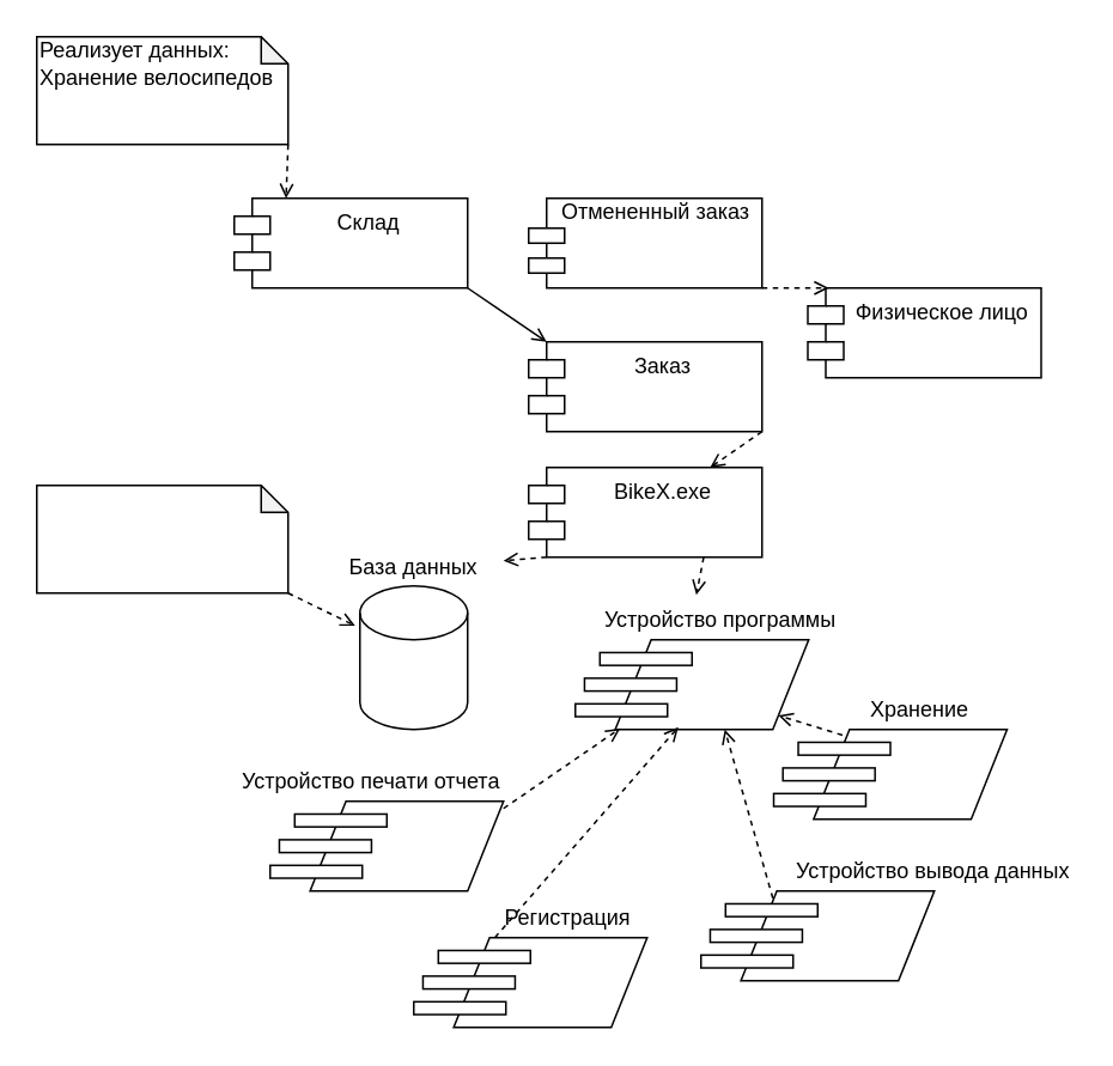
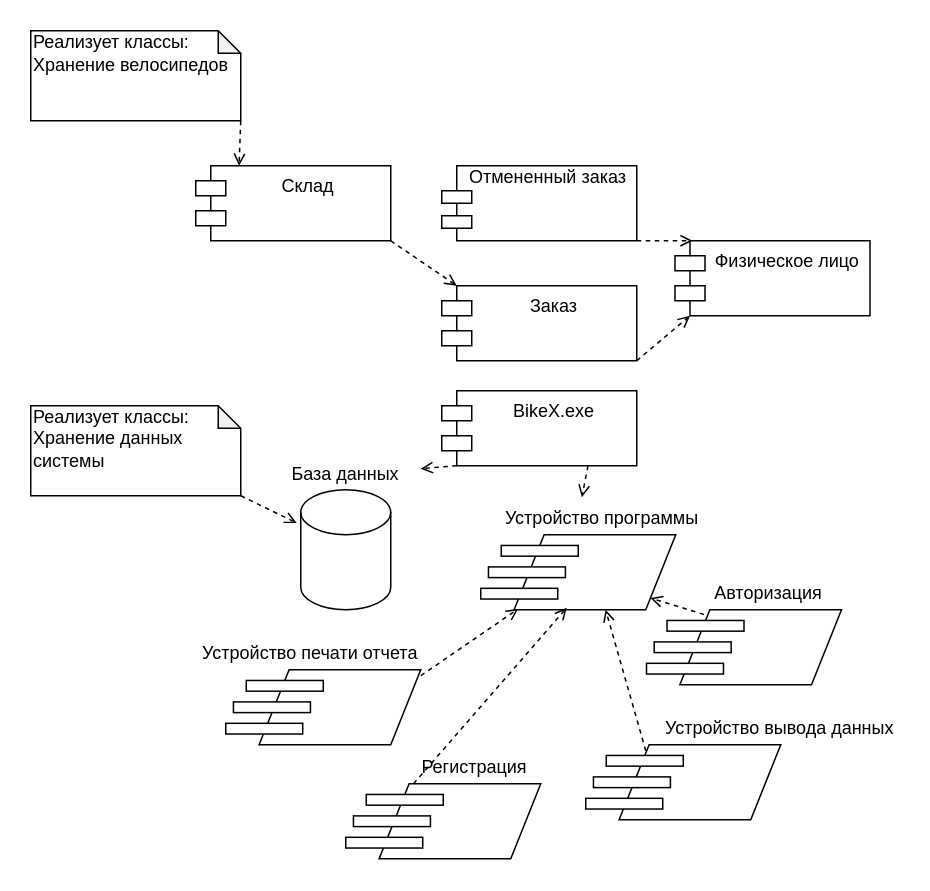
- <mxCell id="18" value="Реализует данных:&lt;br&gt;Хранение велосипедов" style="text;html=1;strokeColor=none;fillColor=none;align=left;verticalAlign=middle;whiteSpace=wrap;rounded=0;" vertex="1" parent="16"><mxGeometry width="140" height="30" as="geometry" /></mxCell>
+ <mxCell id="18" value="Реализует классы:&lt;br&gt;Хранение велосипедов" style="text;html=1;strokeColor=none;fillColor=none;align=left;verticalAlign=middle;whiteSpace=wrap;rounded=0;" vertex="1" parent="16"><mxGeometry width="140" height="30" as="geometry" /></mxCell>
- <mxCell id="12" style="rounded=0;orthogonalLoop=1;jettySize=auto;html=1;exitX=1;exitY=1;exitDx=0;exitDy=0;entryX=0;entryY=0;entryDx=10;entryDy=0;entryPerimeter=0;dashed=0;endArrow=open;endFill=0;" edge="1" parent="1" source="13" target="11"><mxGeometry relative="1" as="geometry" /></mxCell>
+ <mxCell id="12" style="rounded=0;orthogonalLoop=1;jettySize=auto;html=1;exitX=1;exitY=1;exitDx=0;exitDy=0;entryX=0;entryY=0;entryDx=10;entryDy=0;entryPerimeter=0;dashed=1;endArrow=open;endFill=0;" edge="1" parent="1" source="13" target="11"><mxGeometry relative="1" as="geometry" /></mxCell>
- <mxCell id="10" style="rounded=0;orthogonalLoop=1;jettySize=auto;html=1;exitX=1;exitY=1;exitDx=0;exitDy=0;dashed=1;endArrow=open;endFill=0;" edge="1" parent="1" source="11" target="9"><mxGeometry relative="1" as="geometry" /></mxCell>
+ <mxCell id="10" style="rounded=0;orthogonalLoop=1;jettySize=auto;html=1;exitX=1;exitY=1;exitDx=0;exitDy=0;entryX=0;entryY=1;entryDx=10;entryDy=0;entryPerimeter=0;dashed=1;endArrow=open;endFill=0;" edge="1" parent="1" source="11" target="14"><mxGeometry relative="1" as="geometry" /></mxCell>
+ <mxCell id="25" value="Реализует классы:&lt;br&gt;Хранение данных системы" style="text;html=1;strokeColor=none;fillColor=none;align=left;verticalAlign=middle;whiteSpace=wrap;rounded=0;" vertex="1" parent="23"><mxGeometry y="7" width="140" height="30" as="geometry" /></mxCell>
- <mxCell id="40" value="Хранение" style="text;html=1;strokeColor=none;fillColor=none;align=center;verticalAlign=middle;whiteSpace=wrap;rounded=0;" vertex="1" parent="34"><mxGeometry x="13" width="136" height="30" as="geometry" /></mxCell>
+ <mxCell id="40" value="Авторизация" style="text;html=1;strokeColor=none;fillColor=none;align=center;verticalAlign=middle;whiteSpace=wrap;rounded=0;" vertex="1" parent="34"><mxGeometry x="13" width="136" height="30" as="geometry" /></mxCell>
